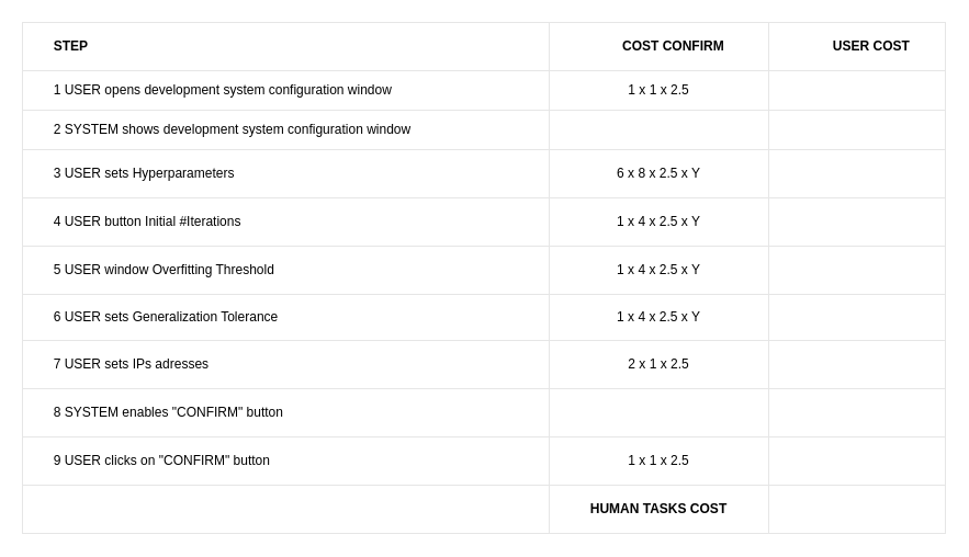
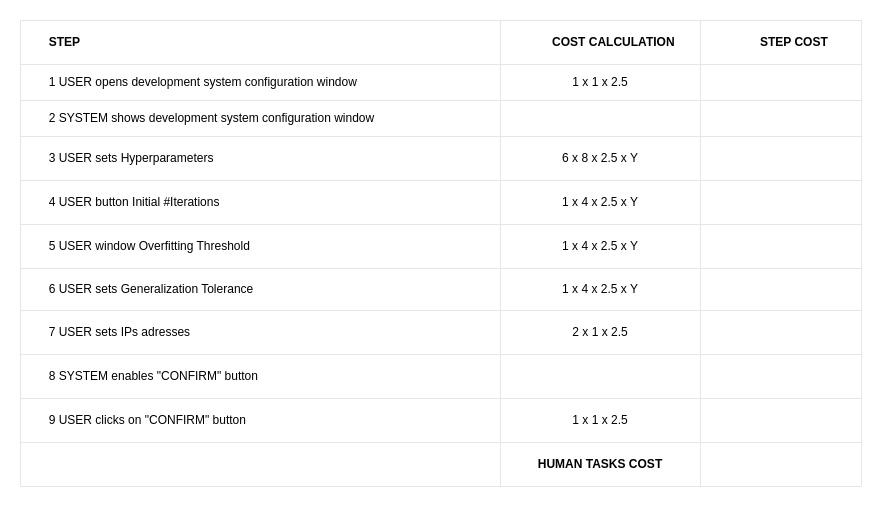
- <mxCell id="5" value="&lt;span style=&quot;white-space: pre;&quot;&gt;&#09;&lt;/span&gt;COST CONFIRM" style="connectable=0;recursiveResize=0;strokeColor=inherit;fillColor=none;align=center;whiteSpace=wrap;html=1;fontStyle=1" parent="3" vertex="1"><mxGeometry x="480" width="200" height="44" as="geometry"><mxRectangle width="200" height="44" as="alternateBounds" /></mxGeometry></mxCell>
+ <mxCell id="5" value="&lt;span style=&quot;white-space: pre;&quot;&gt;&#09;&lt;/span&gt;COST CALCULATION" style="connectable=0;recursiveResize=0;strokeColor=inherit;fillColor=none;align=center;whiteSpace=wrap;html=1;fontStyle=1" parent="3" vertex="1"><mxGeometry x="480" width="200" height="44" as="geometry"><mxRectangle width="200" height="44" as="alternateBounds" /></mxGeometry></mxCell>
- <mxCell id="6" value="&lt;span style=&quot;white-space: pre;&quot;&gt;&#09;&lt;/span&gt;USER COST" style="connectable=0;recursiveResize=0;strokeColor=inherit;fillColor=none;align=center;whiteSpace=wrap;html=1;fontStyle=1" parent="3" vertex="1"><mxGeometry x="680" width="161" height="44" as="geometry"><mxRectangle width="161" height="44" as="alternateBounds" /></mxGeometry></mxCell>
+ <mxCell id="6" value="&lt;span style=&quot;white-space: pre;&quot;&gt;&#09;&lt;/span&gt;STEP COST" style="connectable=0;recursiveResize=0;strokeColor=inherit;fillColor=none;align=center;whiteSpace=wrap;html=1;fontStyle=1" parent="3" vertex="1"><mxGeometry x="680" width="161" height="44" as="geometry"><mxRectangle width="161" height="44" as="alternateBounds" /></mxGeometry></mxCell>
